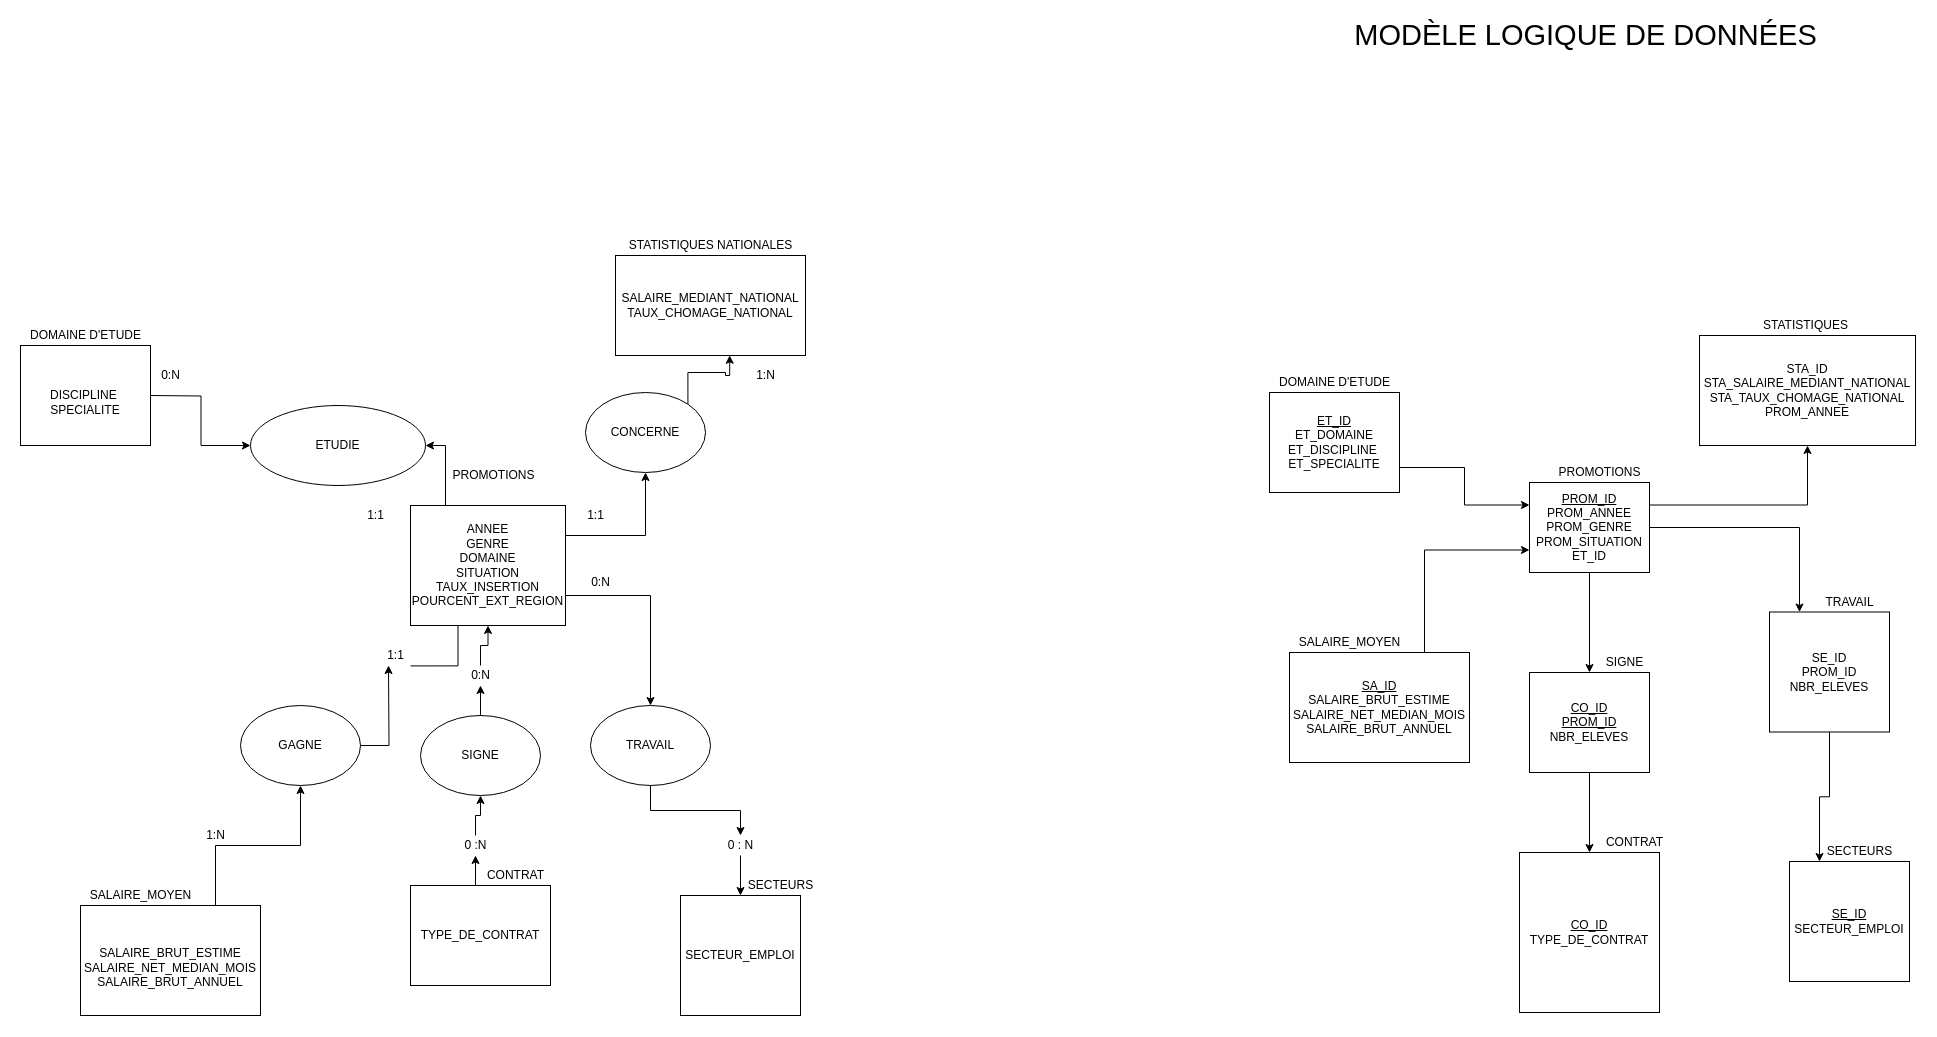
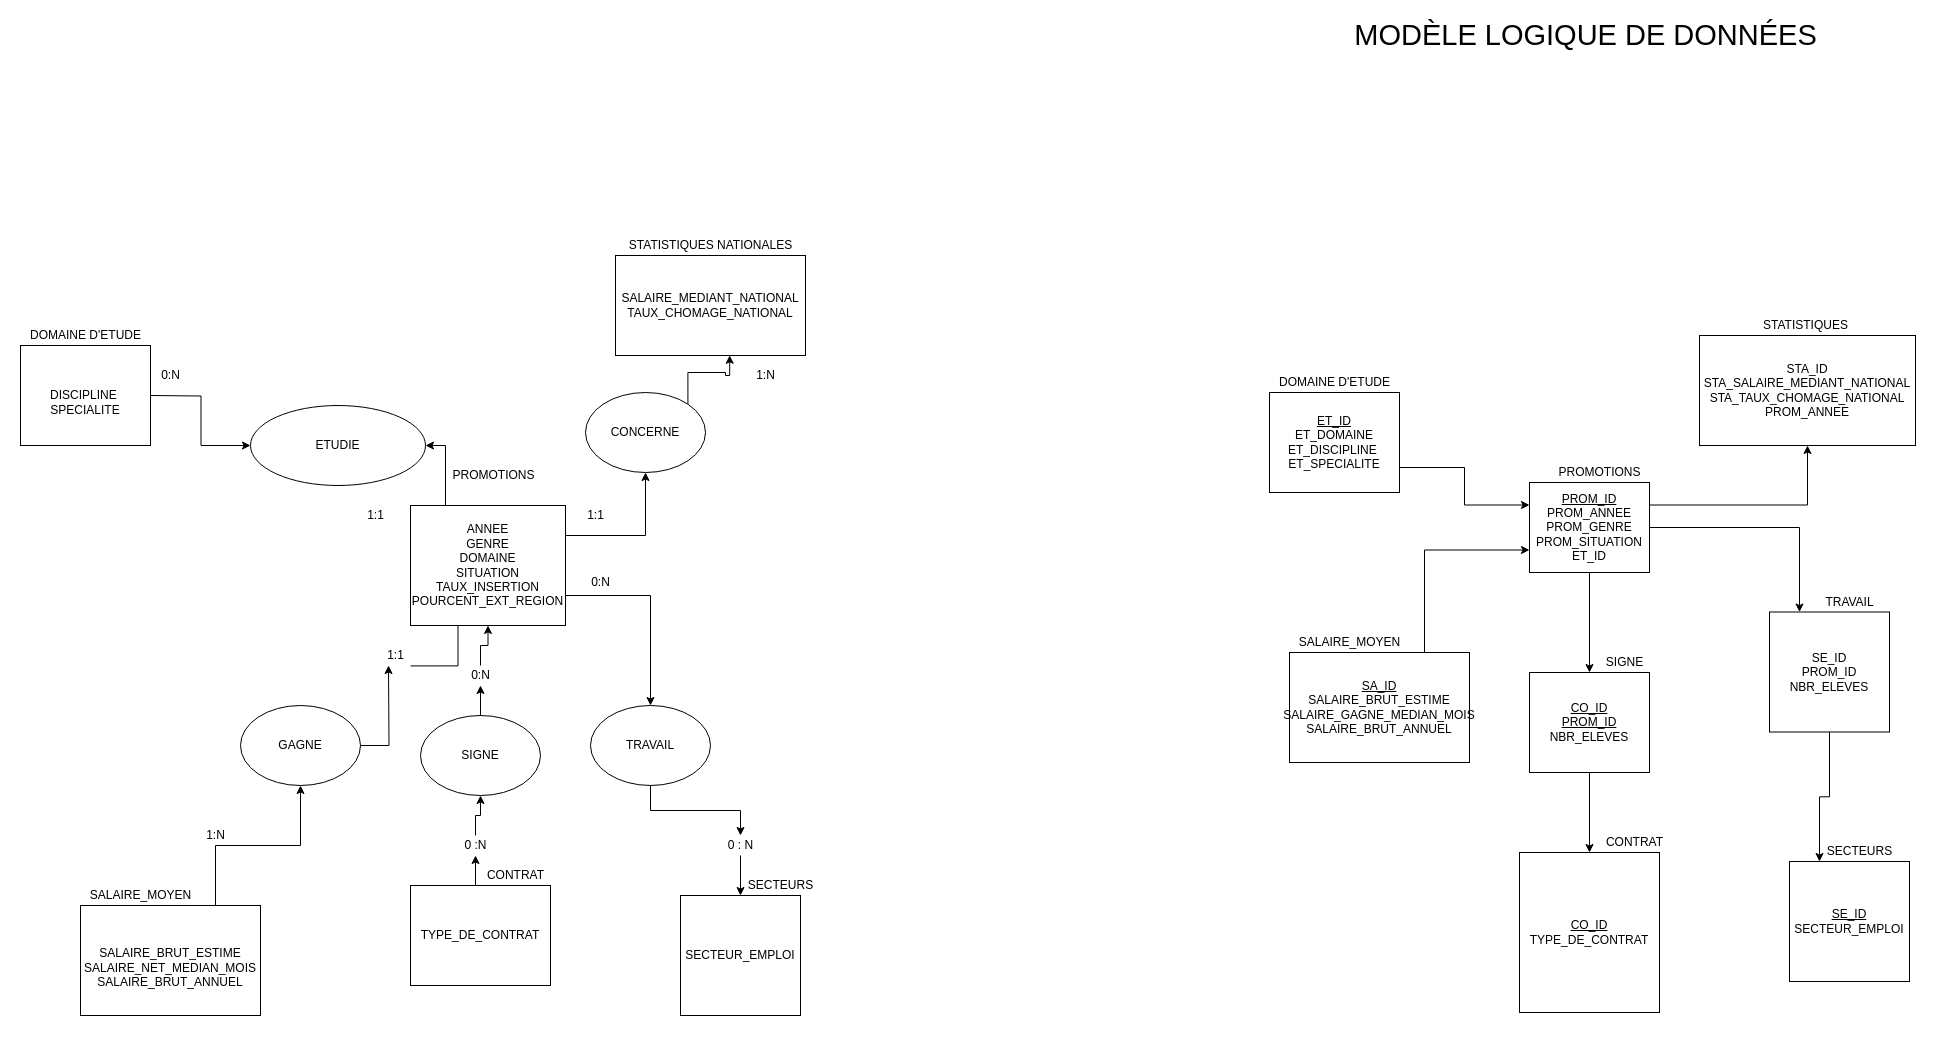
- <mxCell id="40" value="&lt;u&gt;SA_ID&lt;/u&gt;&lt;br&gt;SALAIRE_BRUT_ESTIME&lt;br&gt;SALAIRE_NET_MEDIAN_MOIS&lt;br&gt;SALAIRE_BRUT_ANNUEL" style="rounded=0;whiteSpace=wrap;html=1;" parent="1" vertex="1"><mxGeometry x="1289" y="652" width="180" height="110" as="geometry" /></mxCell>
+ <mxCell id="40" value="&lt;u&gt;SA_ID&lt;/u&gt;&lt;br&gt;SALAIRE_BRUT_ESTIME&lt;br&gt;SALAIRE_GAGNE_MEDIAN_MOIS&lt;br&gt;SALAIRE_BRUT_ANNUEL" style="rounded=0;whiteSpace=wrap;html=1;" parent="1" vertex="1"><mxGeometry x="1289" y="652" width="180" height="110" as="geometry" /></mxCell>
